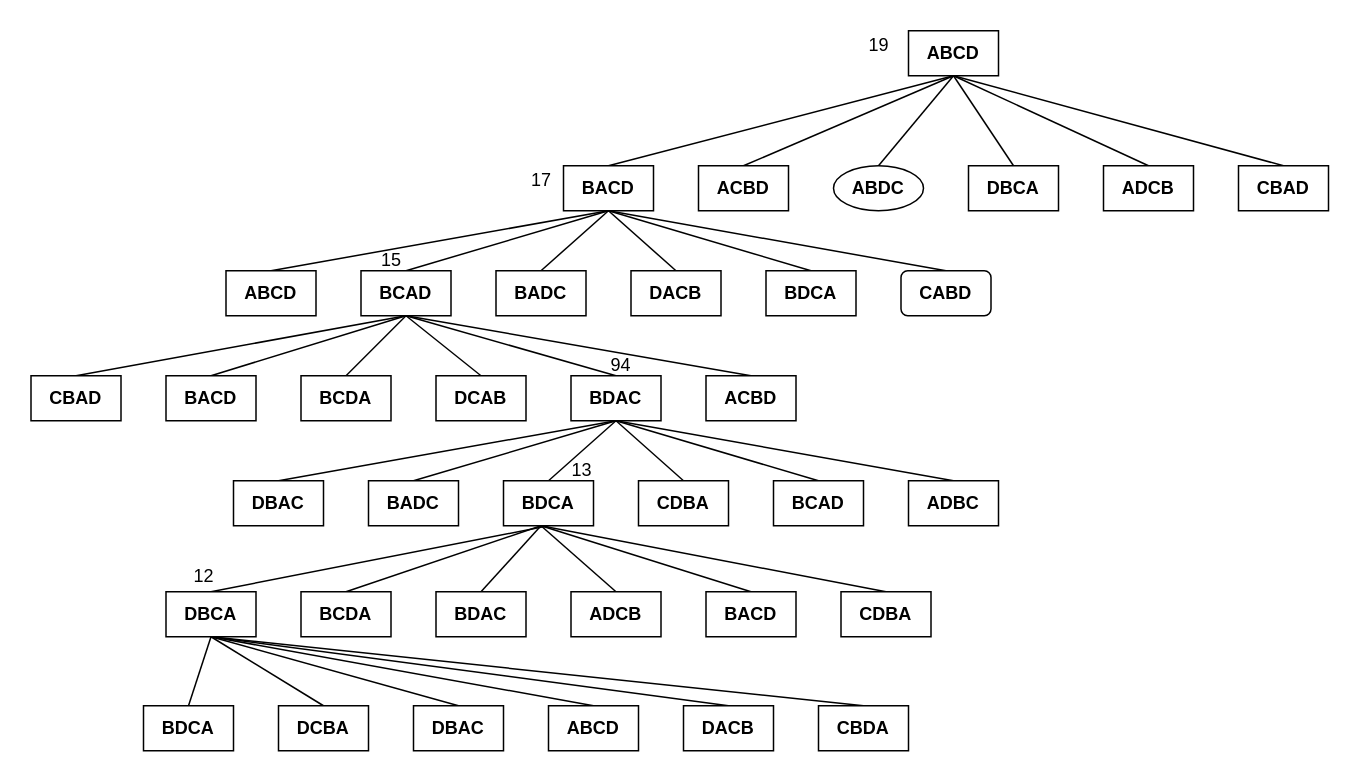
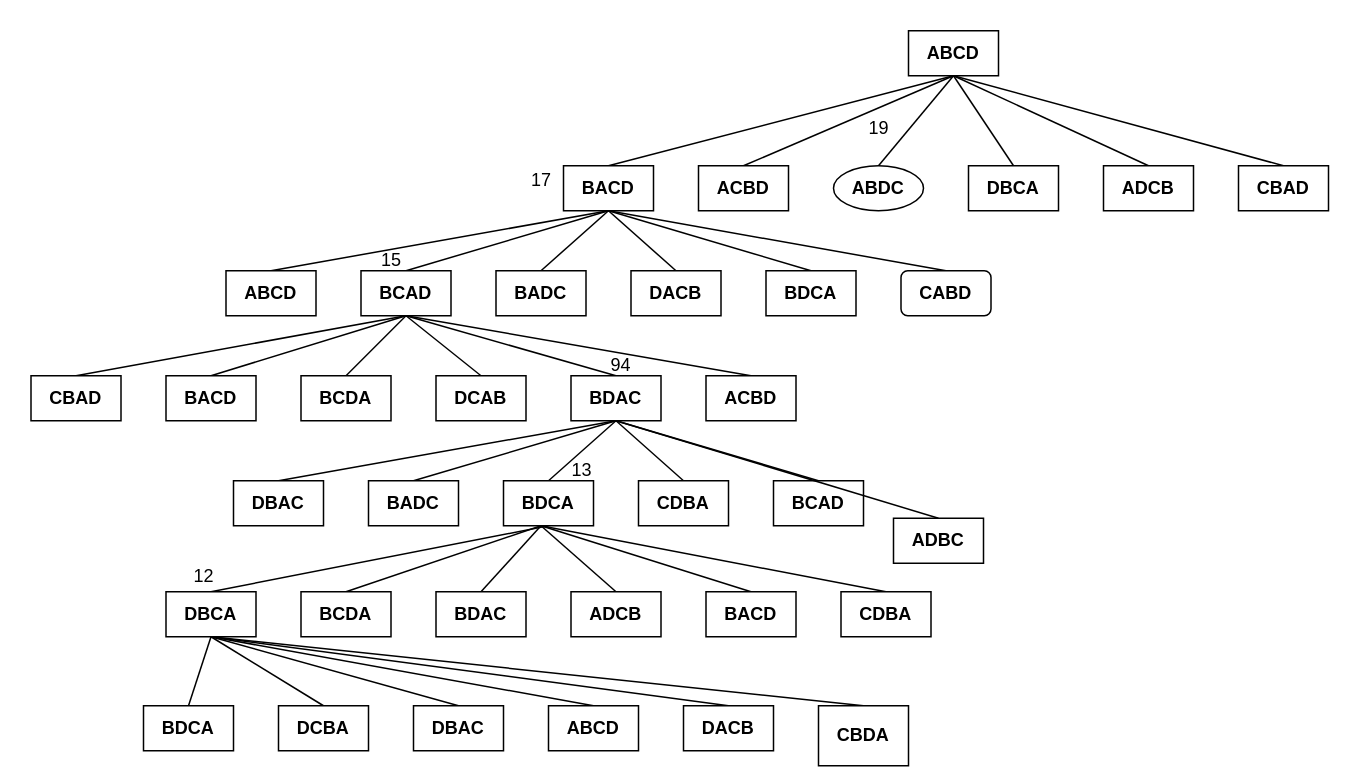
- <mxCell id="75" value="19" style="text;html=1;align=center;verticalAlign=middle;resizable=0;points=[];autosize=1;strokeColor=none;fillColor=none;" vertex="1" parent="1"><mxGeometry x="570" y="20" width="30" height="20" as="geometry" /></mxCell>
+ <mxCell id="75" value="19" style="text;html=1;align=center;verticalAlign=middle;resizable=0;points=[];autosize=1;strokeColor=none;fillColor=none;" vertex="1" parent="1"><mxGeometry x="570" y="75" width="30" height="20" as="geometry" /></mxCell>
- <mxCell id="50" value="ADBC" style="rounded=0;whiteSpace=wrap;html=1;fontStyle=1" vertex="1" parent="1"><mxGeometry x="605" y="320" width="60" height="30" as="geometry" /></mxCell>
+ <mxCell id="50" value="ADBC" style="rounded=0;whiteSpace=wrap;html=1;fontStyle=1" vertex="1" parent="1"><mxGeometry x="595" y="345" width="60" height="30" as="geometry" /></mxCell>
- <mxCell id="74" value="CBDA" style="rounded=0;whiteSpace=wrap;html=1;fontStyle=1" vertex="1" parent="1"><mxGeometry x="545" y="470" width="60" height="30" as="geometry" /></mxCell>
+ <mxCell id="74" value="CBDA" style="rounded=0;whiteSpace=wrap;html=1;fontStyle=1" vertex="1" parent="1"><mxGeometry x="545" y="470" width="60" height="40" as="geometry" /></mxCell>
